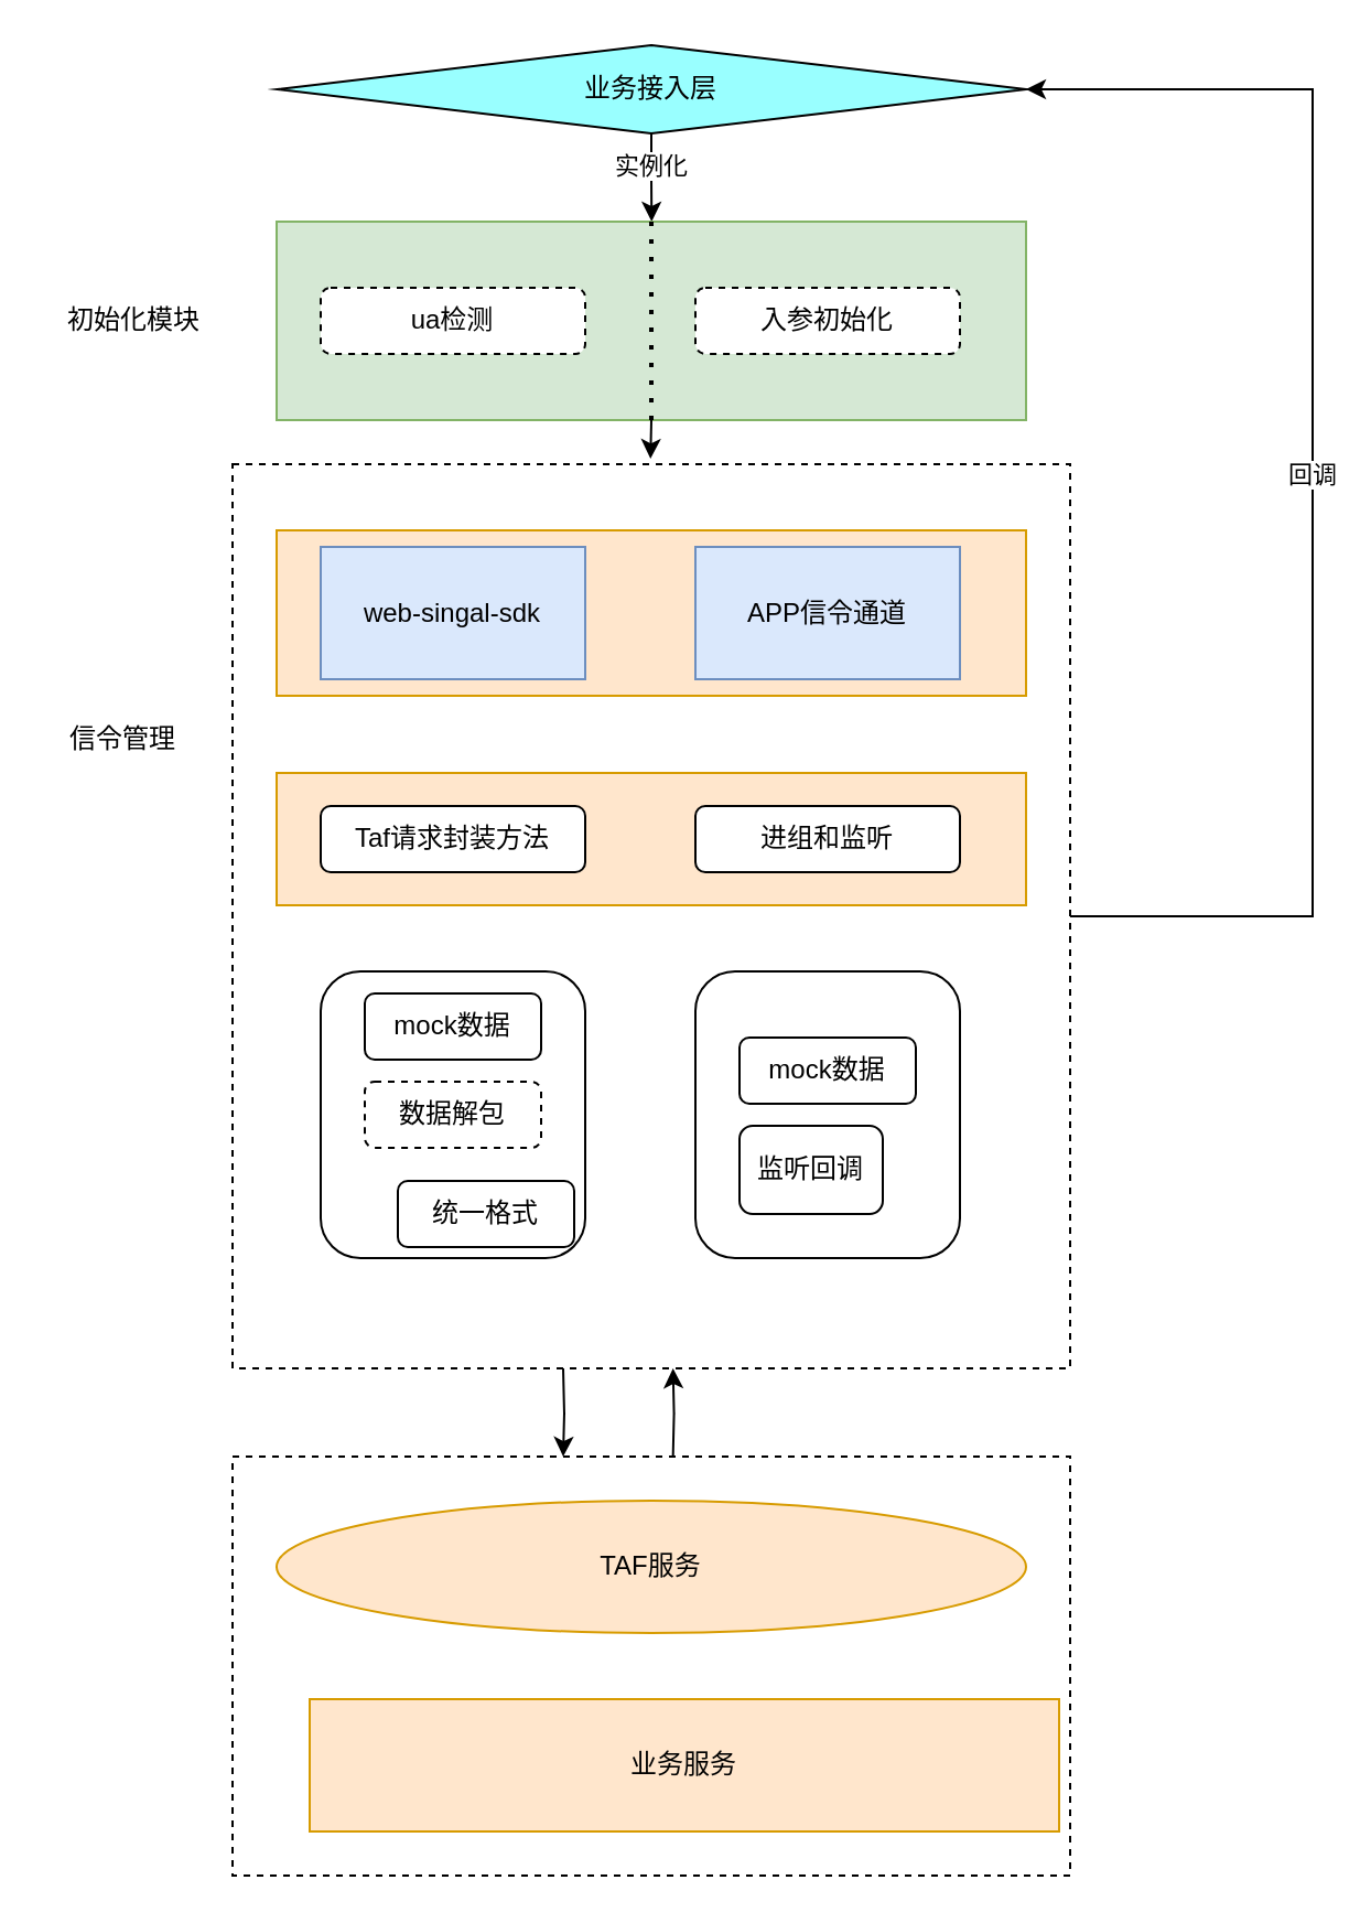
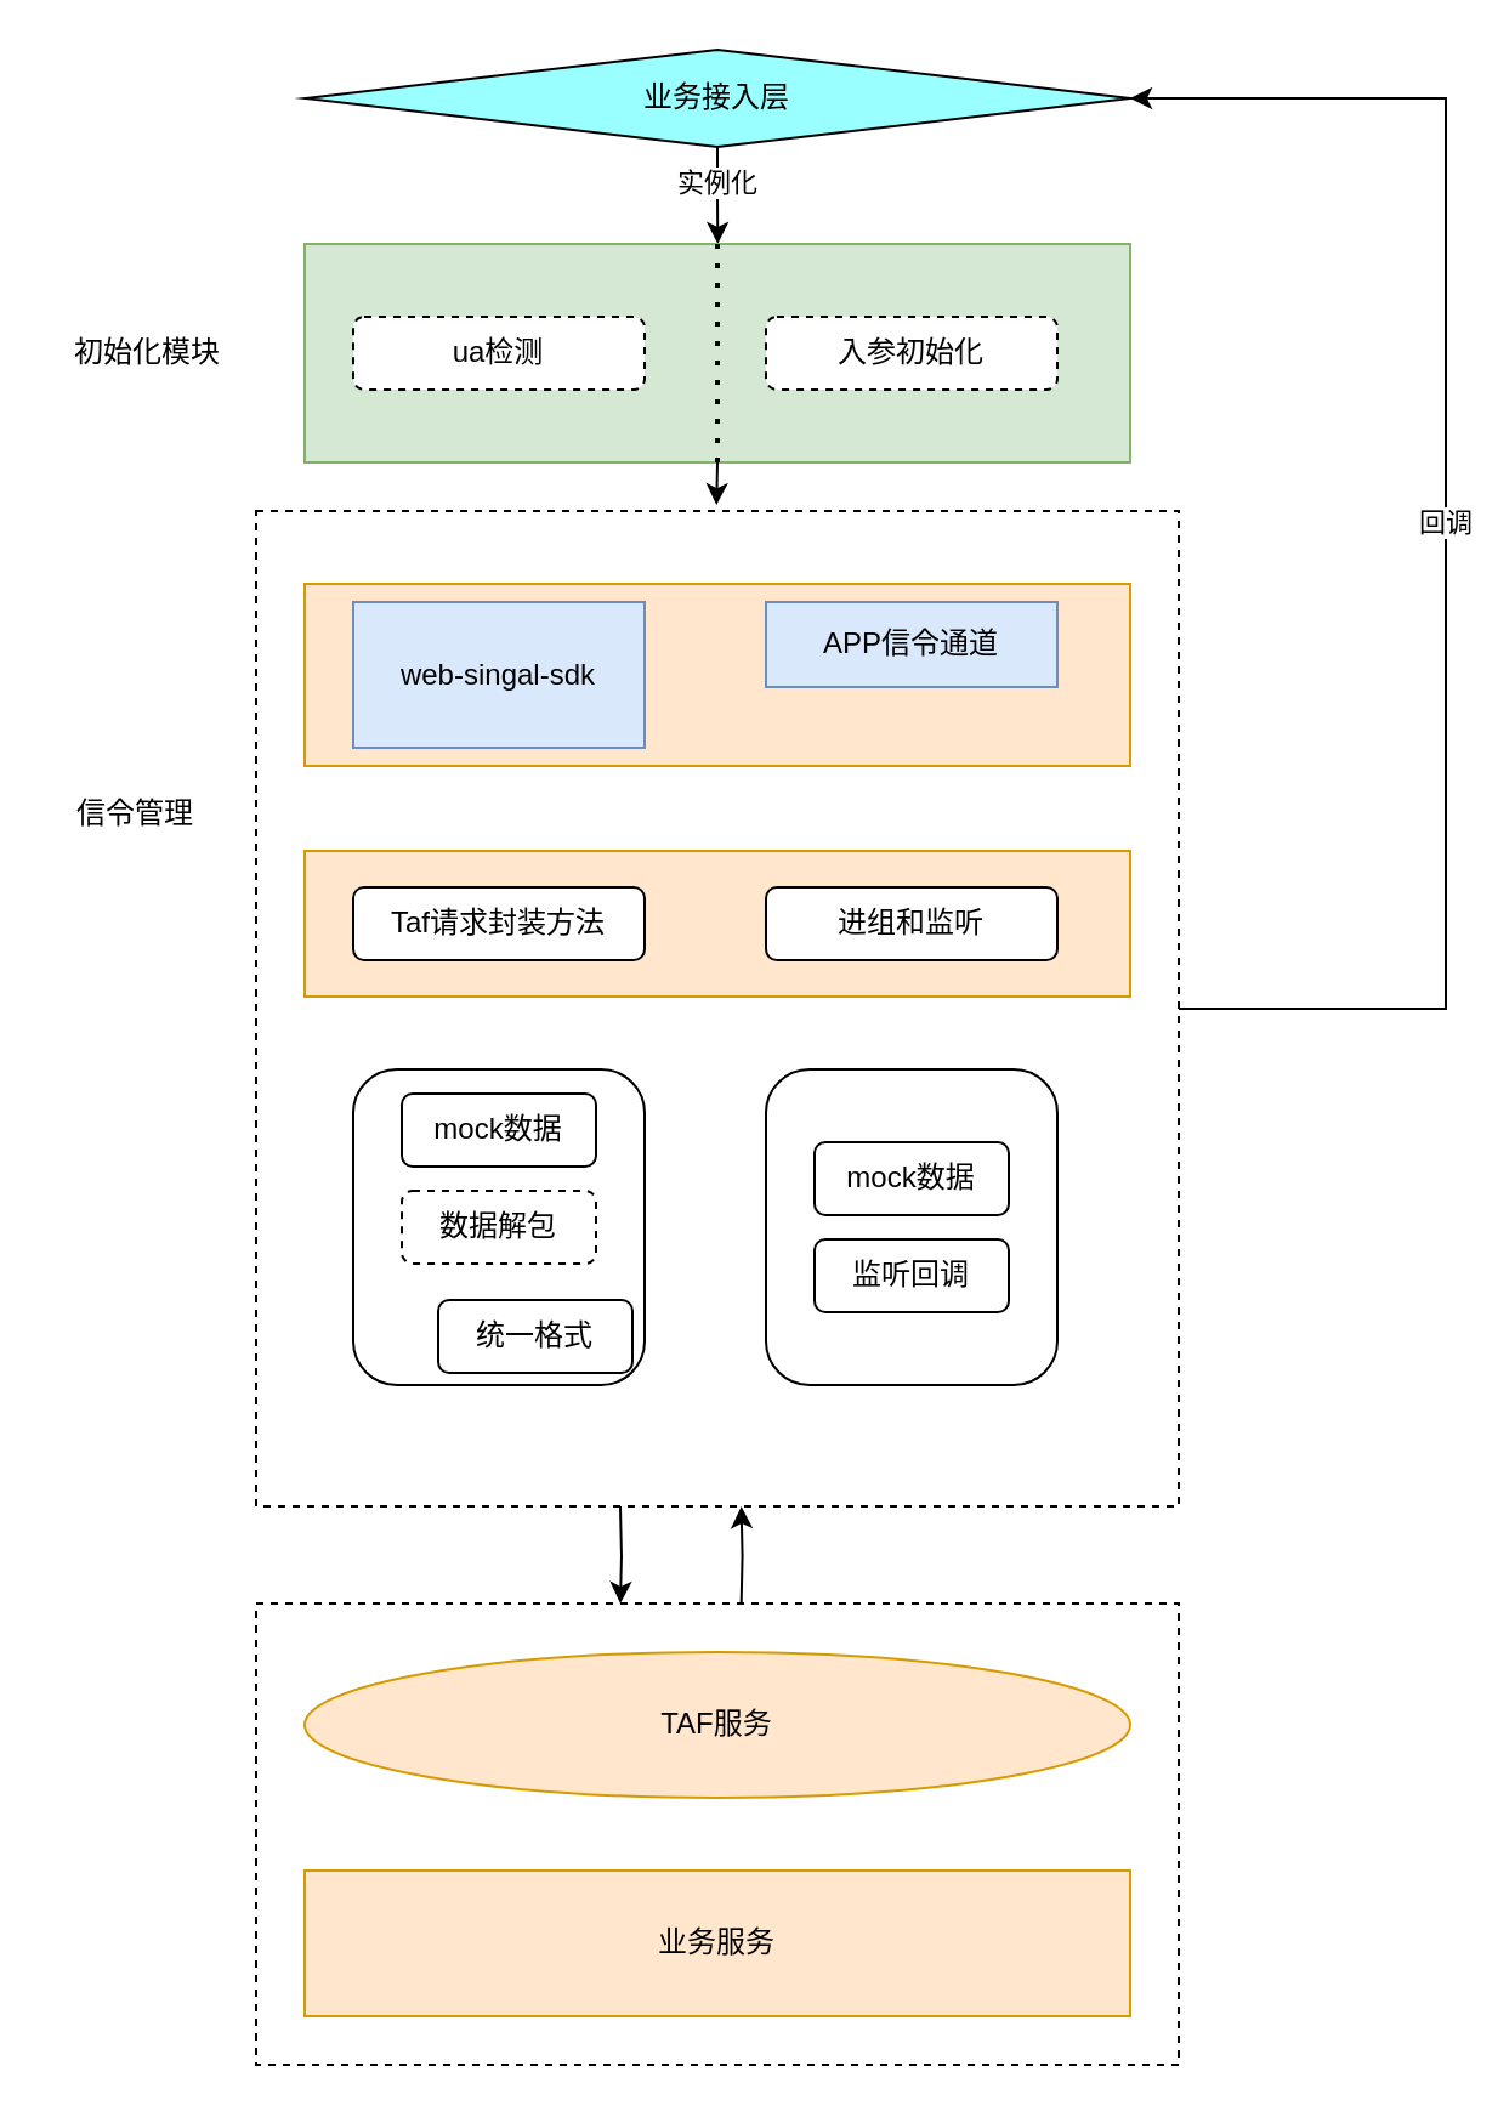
- <mxCell id="22" value="APP信令通道" style="rounded=0;whiteSpace=wrap;html=1;fillColor=#dae8fc;strokeColor=#6c8ebf;" vertex="1" parent="1"><mxGeometry x="315" y="247.5" width="120" height="60" as="geometry" /></mxCell>
+ <mxCell id="22" value="APP信令通道" style="rounded=0;whiteSpace=wrap;html=1;fillColor=#dae8fc;strokeColor=#6c8ebf;" vertex="1" parent="1"><mxGeometry x="315" y="247.5" width="120" height="35" as="geometry" /></mxCell>
- <mxCell id="32" value="监听回调" style="rounded=1;whiteSpace=wrap;html=1;" vertex="1" parent="1"><mxGeometry x="335" y="510" width="65" height="40" as="geometry" /></mxCell>
+ <mxCell id="32" value="监听回调" style="rounded=1;whiteSpace=wrap;html=1;" vertex="1" parent="1"><mxGeometry x="335" y="510" width="80" height="30" as="geometry" /></mxCell>
- <mxCell id="36" value="业务服务" style="rounded=0;whiteSpace=wrap;html=1;fillColor=#ffe6cc;strokeColor=#d79b00;" vertex="1" parent="1"><mxGeometry x="140" y="770" width="340" height="60" as="geometry" /></mxCell>
+ <mxCell id="36" value="业务服务" style="rounded=0;whiteSpace=wrap;html=1;fillColor=#ffe6cc;strokeColor=#d79b00;" vertex="1" parent="1"><mxGeometry x="125" y="770" width="340" height="60" as="geometry" /></mxCell>
